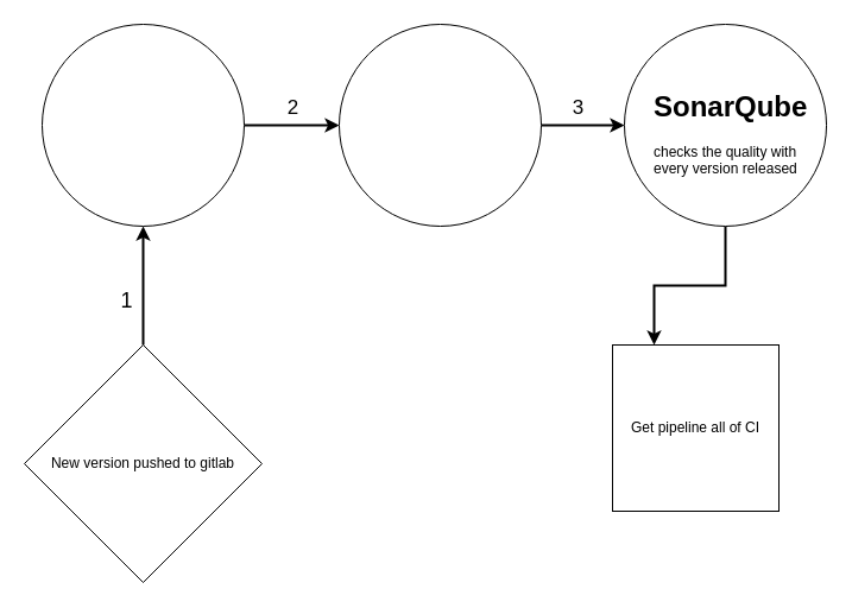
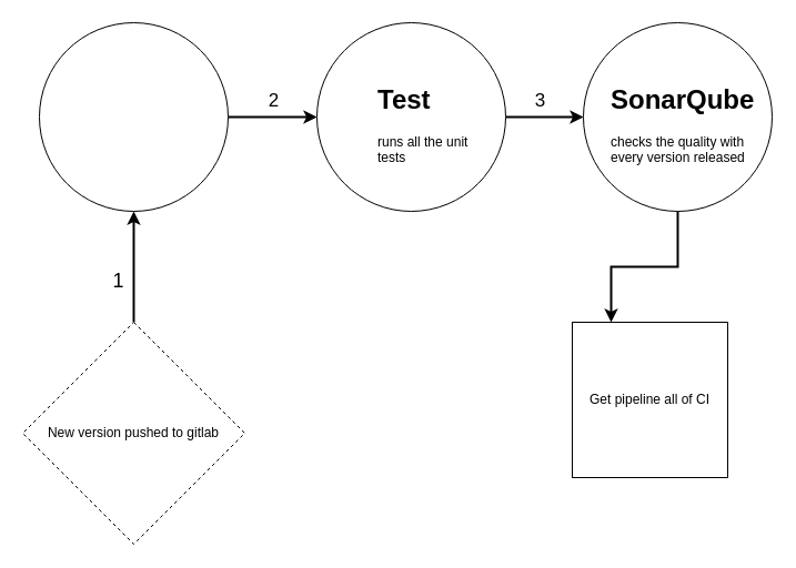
+ <mxCell id="8" value="&lt;h1&gt;Test&lt;/h1&gt;&lt;div&gt;runs all the unit tests&amp;nbsp;&lt;/div&gt;" style="text;html=1;strokeColor=none;fillColor=none;spacing=5;spacingTop=-20;whiteSpace=wrap;overflow=hidden;rounded=0;" vertex="1" parent="1"><mxGeometry x="335" y="70" width="100" height="100" as="geometry" /></mxCell>
- <mxCell id="14" value="New version pushed to gitlab" style="rhombus;whiteSpace=wrap;html=1;" vertex="1" parent="1"><mxGeometry x="20" y="290" width="200" height="200" as="geometry" /></mxCell>
+ <mxCell id="14" value="New version pushed to gitlab" style="rhombus;whiteSpace=wrap;html=1;dashed=1;" vertex="1" parent="1"><mxGeometry x="20" y="290" width="200" height="200" as="geometry" /></mxCell>
